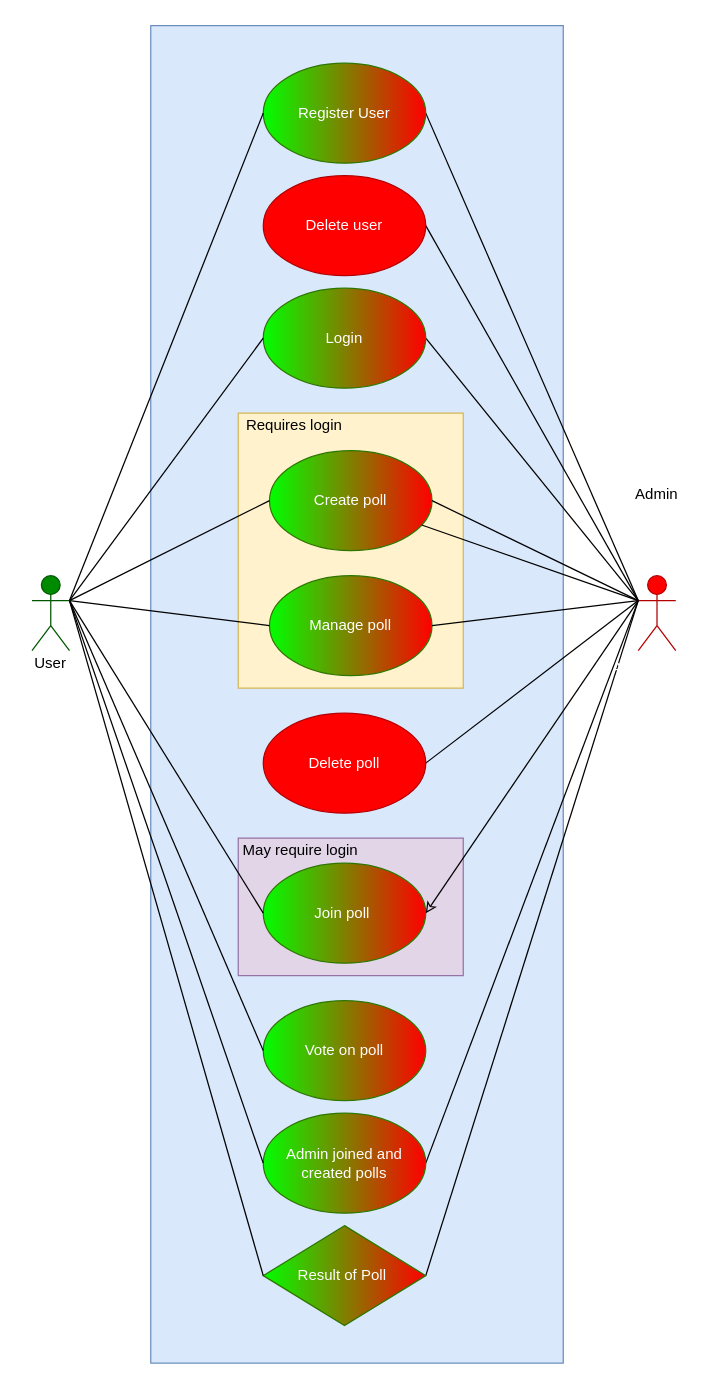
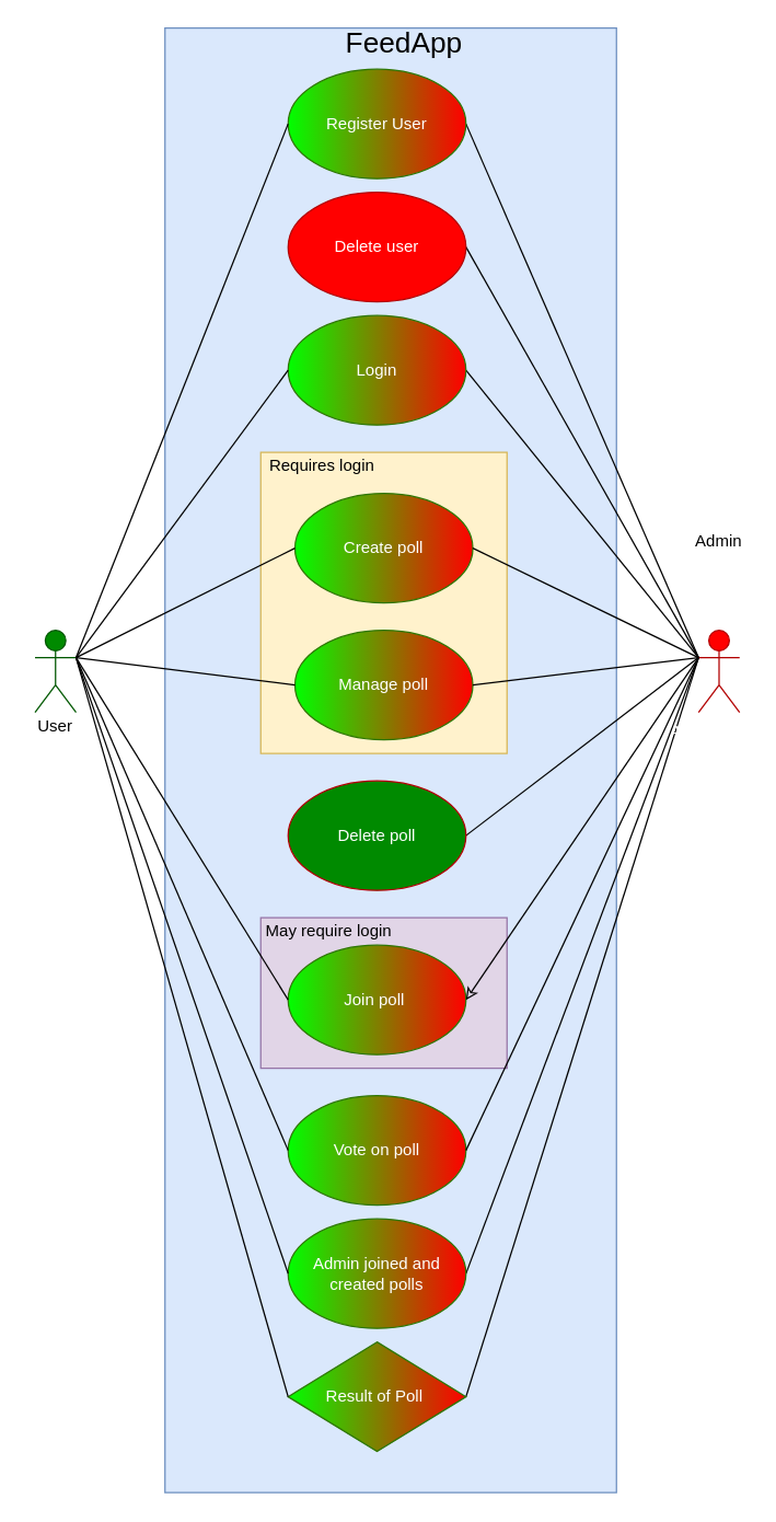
+ <mxCell id="17" value="&lt;font style=&quot;font-size: 21px&quot;&gt;FeedApp&lt;/font&gt;" style="text;html=1;strokeColor=none;fillColor=none;align=center;verticalAlign=middle;whiteSpace=wrap;rounded=0;" parent="1" vertex="1"><mxGeometry x="275" y="20" width="40" height="20" as="geometry" /></mxCell>
- <mxCell id="41" style="edgeStyle=none;rounded=0;orthogonalLoop=1;jettySize=auto;html=1;exitX=0;exitY=0.333;exitDx=0;exitDy=0;exitPerimeter=0;endArrow=none;endFill=0;" parent="1" source="10" target="19" edge="1"><mxGeometry relative="1" as="geometry" /></mxCell>
+ <mxCell id="41" style="edgeStyle=none;rounded=0;orthogonalLoop=1;jettySize=auto;html=1;exitX=0;exitY=0.333;exitDx=0;exitDy=0;exitPerimeter=0;entryX=1;entryY=0.5;entryDx=0;entryDy=0;endArrow=none;endFill=0;" parent="1" source="10" target="11" edge="1"><mxGeometry relative="1" as="geometry" /></mxCell>
- <mxCell id="32" value="Delete poll" style="ellipse;whiteSpace=wrap;html=1;strokeColor=#B20000;fontColor=#ffffff;fillColor=#FF0000;" parent="1" vertex="1"><mxGeometry x="210" y="570" width="130" height="80" as="geometry" /></mxCell>
+ <mxCell id="32" value="Delete poll" style="ellipse;whiteSpace=wrap;html=1;strokeColor=#B20000;fontColor=#ffffff;fillColor=#008a00;" parent="1" vertex="1"><mxGeometry x="210" y="570" width="130" height="80" as="geometry" /></mxCell>
